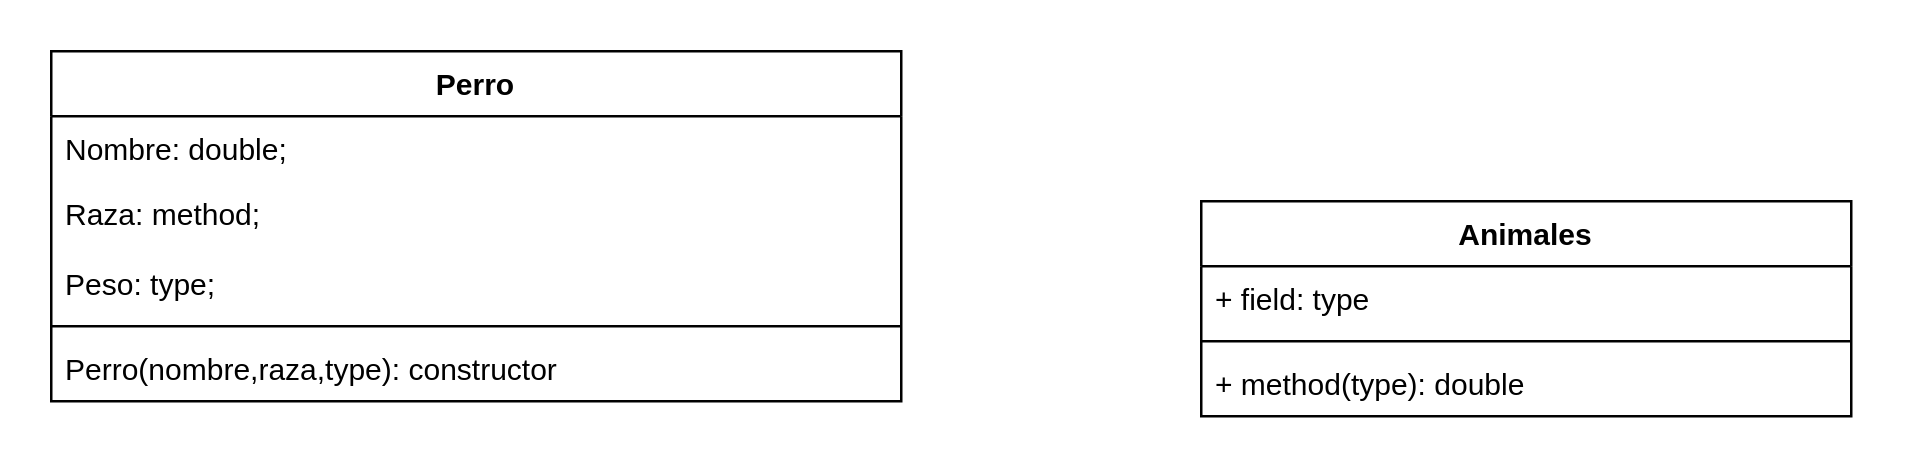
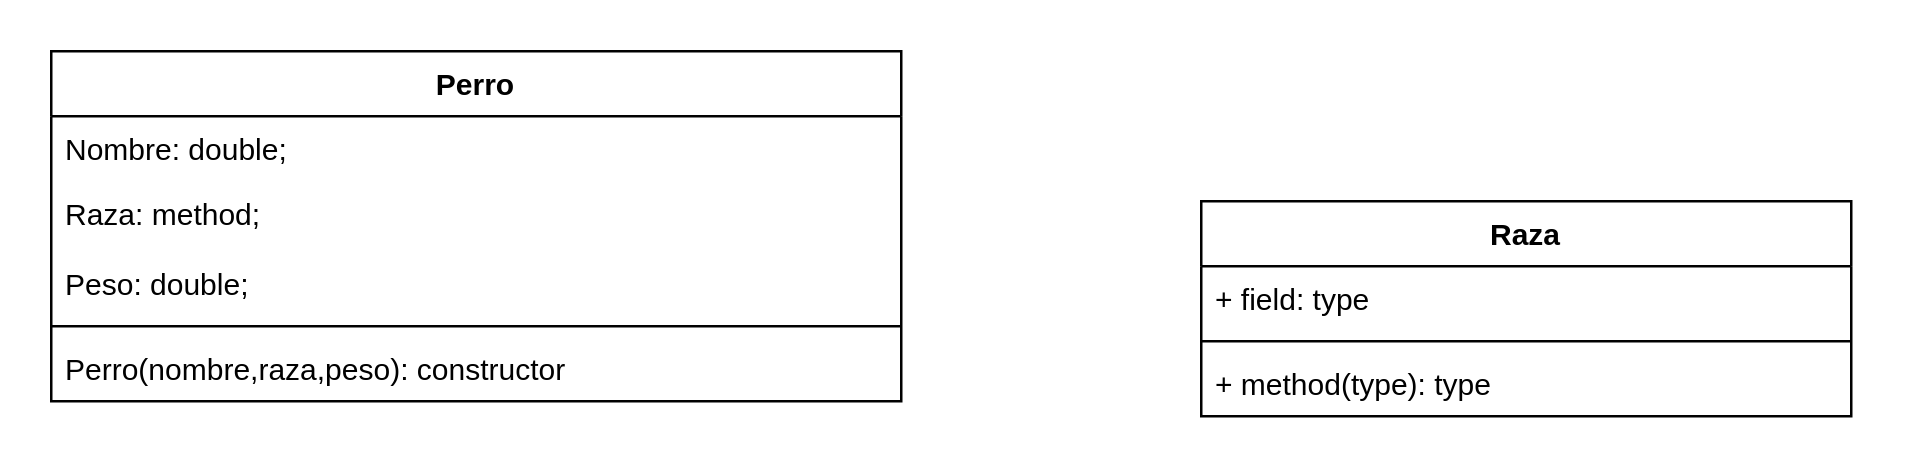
- <mxCell id="8" value="Animales&#10;" style="swimlane;fontStyle=1;align=center;verticalAlign=top;childLayout=stackLayout;horizontal=1;startSize=26;horizontalStack=0;resizeParent=1;resizeParentMax=0;resizeLast=0;collapsible=1;marginBottom=0;" vertex="1" parent="1"><mxGeometry x="480" y="80" width="260" height="86" as="geometry" /></mxCell>
+ <mxCell id="8" value="Raza&#10;" style="swimlane;fontStyle=1;align=center;verticalAlign=top;childLayout=stackLayout;horizontal=1;startSize=26;horizontalStack=0;resizeParent=1;resizeParentMax=0;resizeLast=0;collapsible=1;marginBottom=0;" vertex="1" parent="1"><mxGeometry x="480" y="80" width="260" height="86" as="geometry" /></mxCell>
- <mxCell id="5" value="Peso: type;" style="text;strokeColor=none;fillColor=none;align=left;verticalAlign=top;spacingLeft=4;spacingRight=4;overflow=hidden;rotatable=0;points=[[0,0.5],[1,0.5]];portConstraint=eastwest;" vertex="1" parent="2"><mxGeometry y="80" width="340" height="26" as="geometry" /></mxCell>
+ <mxCell id="5" value="Peso: double;" style="text;strokeColor=none;fillColor=none;align=left;verticalAlign=top;spacingLeft=4;spacingRight=4;overflow=hidden;rotatable=0;points=[[0,0.5],[1,0.5]];portConstraint=eastwest;" vertex="1" parent="2"><mxGeometry y="80" width="340" height="26" as="geometry" /></mxCell>
- <mxCell id="7" value="Perro(nombre,raza,type): constructor" style="text;strokeColor=none;fillColor=none;align=left;verticalAlign=top;spacingLeft=4;spacingRight=4;overflow=hidden;rotatable=0;points=[[0,0.5],[1,0.5]];portConstraint=eastwest;" vertex="1" parent="2"><mxGeometry y="114" width="340" height="26" as="geometry" /></mxCell>
+ <mxCell id="7" value="Perro(nombre,raza,peso): constructor" style="text;strokeColor=none;fillColor=none;align=left;verticalAlign=top;spacingLeft=4;spacingRight=4;overflow=hidden;rotatable=0;points=[[0,0.5],[1,0.5]];portConstraint=eastwest;" vertex="1" parent="2"><mxGeometry y="114" width="340" height="26" as="geometry" /></mxCell>
- <mxCell id="11" value="+ method(type): double" style="text;strokeColor=none;fillColor=none;align=left;verticalAlign=top;spacingLeft=4;spacingRight=4;overflow=hidden;rotatable=0;points=[[0,0.5],[1,0.5]];portConstraint=eastwest;" vertex="1" parent="8"><mxGeometry y="60" width="260" height="26" as="geometry" /></mxCell>
+ <mxCell id="11" value="+ method(type): type" style="text;strokeColor=none;fillColor=none;align=left;verticalAlign=top;spacingLeft=4;spacingRight=4;overflow=hidden;rotatable=0;points=[[0,0.5],[1,0.5]];portConstraint=eastwest;" vertex="1" parent="8"><mxGeometry y="60" width="260" height="26" as="geometry" /></mxCell>
